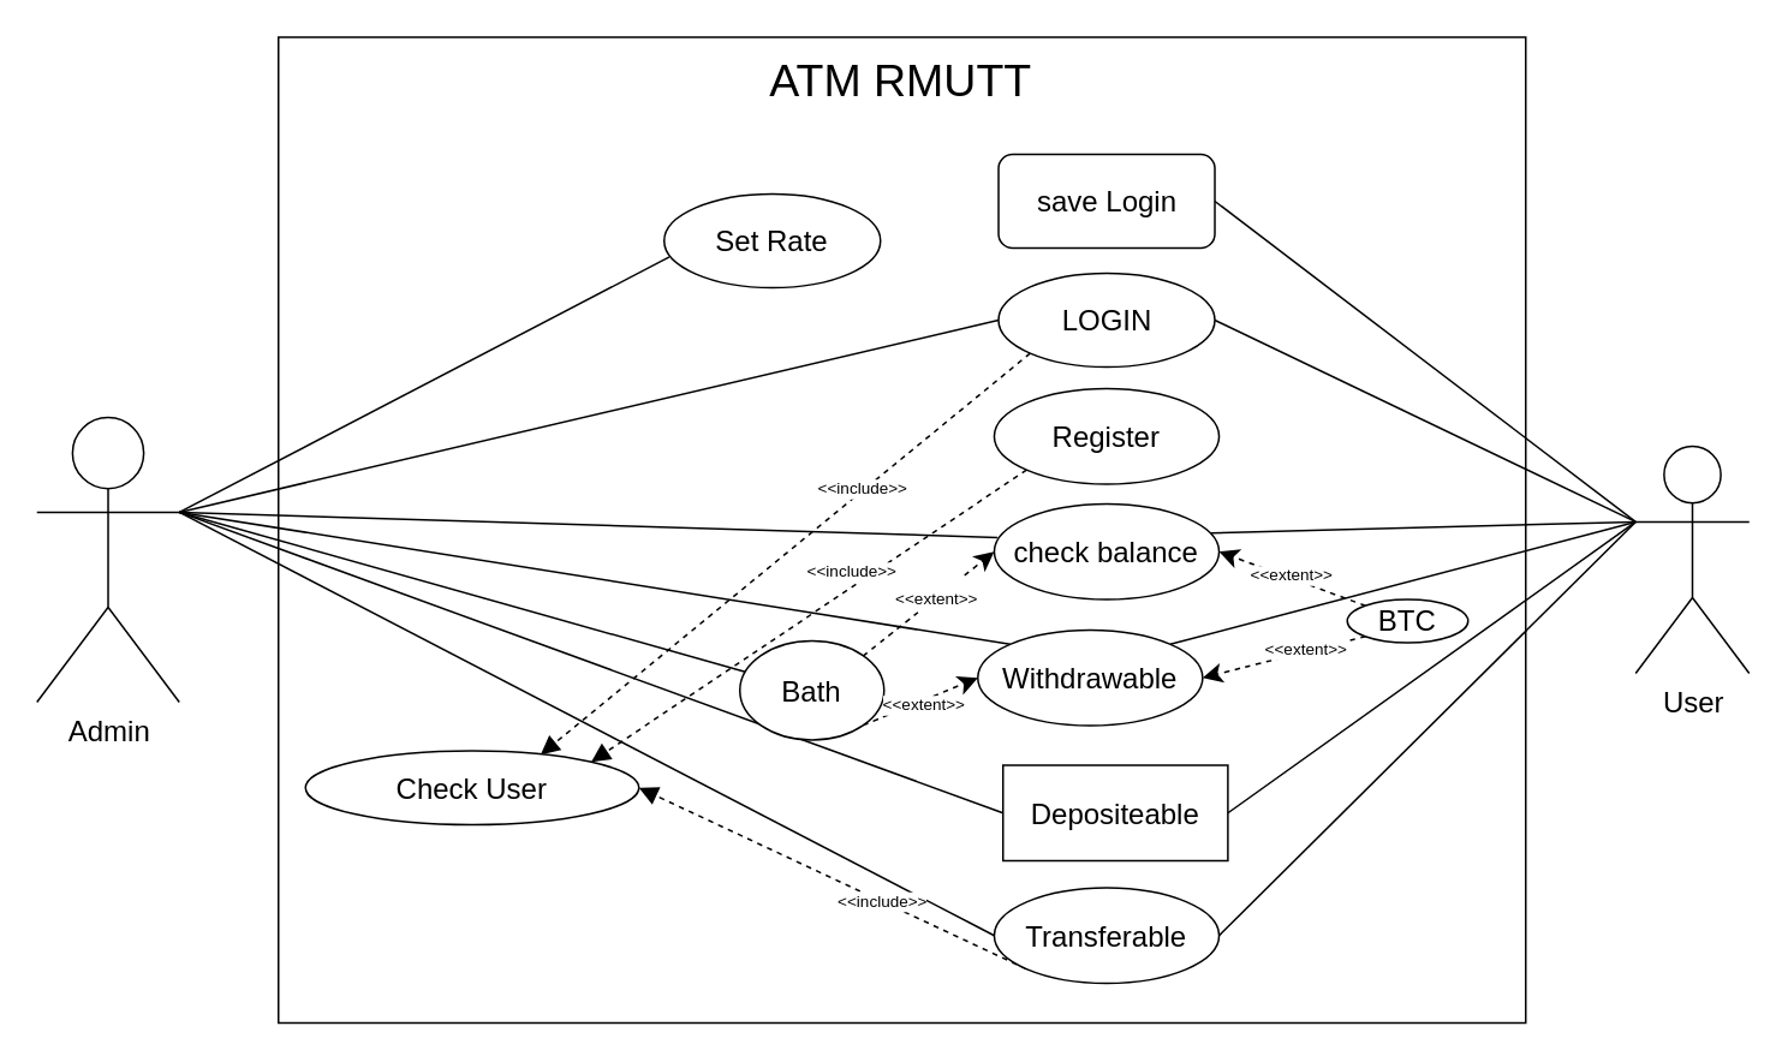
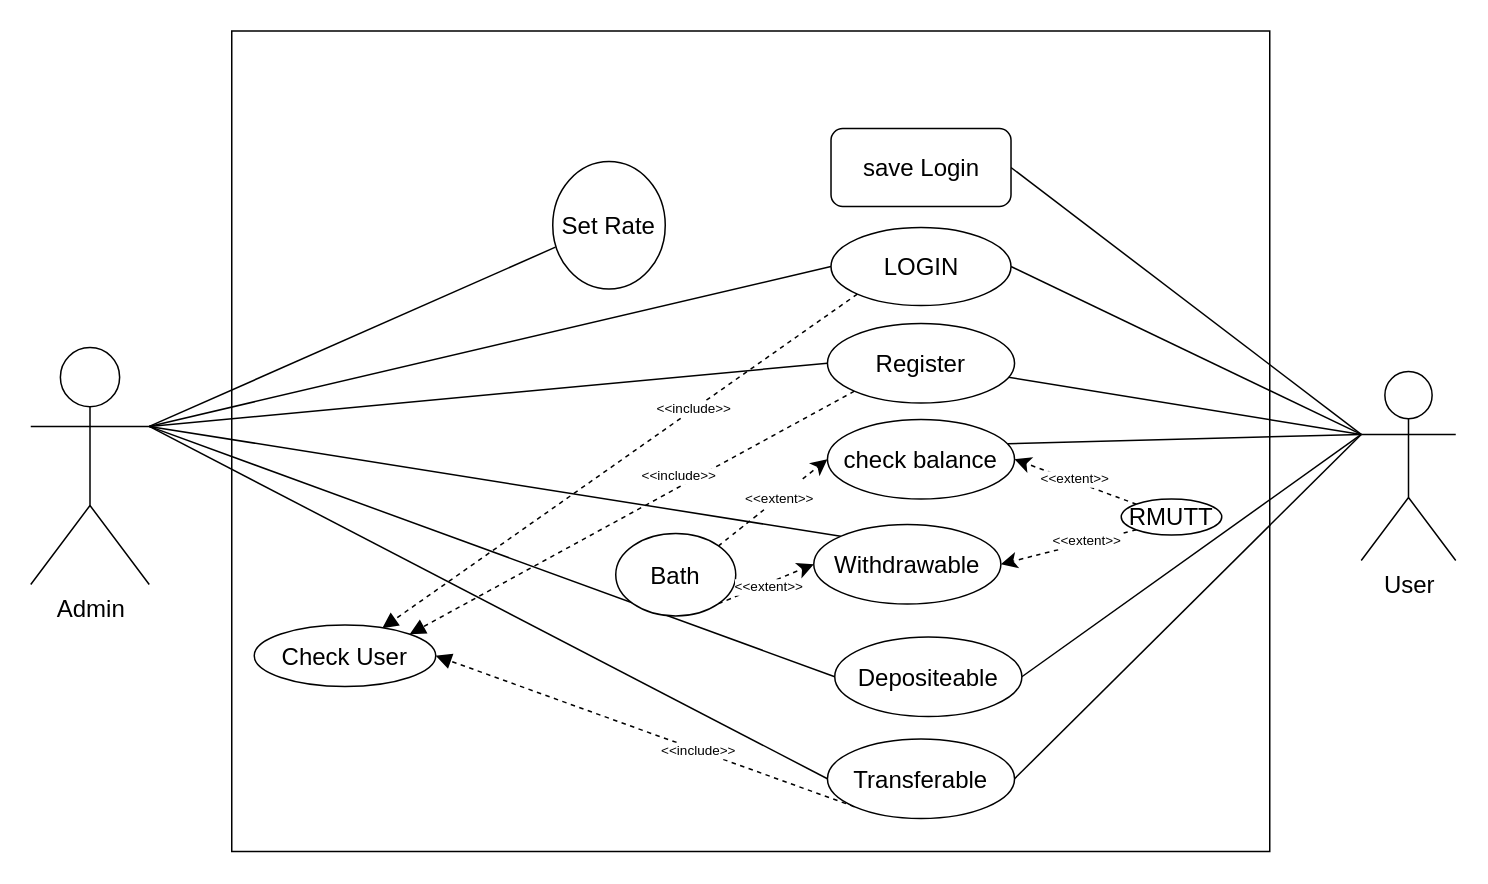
- <mxCell id="23" value="&lt;font style=&quot;font-size: 25px;&quot;&gt;ATM RMUTT&lt;/font&gt;" style="text;html=1;strokeColor=none;fillColor=none;align=center;verticalAlign=middle;whiteSpace=wrap;rounded=0;fontSize=16;strokeWidth=7;" vertex="1" parent="1"><mxGeometry x="154" y="24.74" width="691" height="36.26" as="geometry" /></mxCell>
- <mxCell id="41" value="Set Rate" style="ellipse;whiteSpace=wrap;html=1;fontSize=16;" vertex="1" parent="1"><mxGeometry x="368" y="107" width="120" height="52" as="geometry" /></mxCell>
+ <mxCell id="41" value="Set Rate" style="ellipse;whiteSpace=wrap;html=1;fontSize=16;" vertex="1" parent="1"><mxGeometry x="368" y="107" width="75" height="85" as="geometry" /></mxCell>
- <mxCell id="4" style="edgeStyle=none;curved=1;rounded=0;orthogonalLoop=1;jettySize=auto;html=1;exitX=1;exitY=0.333;exitDx=0;exitDy=0;exitPerimeter=0;entryX=0.015;entryY=0.351;entryDx=0;entryDy=0;entryPerimeter=0;fontSize=12;startSize=8;endSize=8;endArrow=none;endFill=0;" edge="1" parent="1" source="10" target="32"><mxGeometry relative="1" as="geometry" /></mxCell>
- <mxCell id="12" style="edgeStyle=none;rounded=0;orthogonalLoop=1;jettySize=auto;html=1;exitX=0;exitY=0.333;exitDx=0;exitDy=0;exitPerimeter=0;entryX=1;entryY=0;entryDx=0;entryDy=0;fontSize=12;endArrow=none;endFill=0;startSize=8;endSize=8;" edge="1" parent="1" source="17" target="31"><mxGeometry relative="1" as="geometry" /></mxCell>
+ <mxCell id="12" style="edgeStyle=none;rounded=0;orthogonalLoop=1;jettySize=auto;html=1;exitX=0;exitY=0.333;exitDx=0;exitDy=0;exitPerimeter=0;fontSize=12;endArrow=none;endFill=0;startSize=8;endSize=8;" edge="1" parent="1" source="17" target="35"><mxGeometry relative="1" as="geometry" /></mxCell>
- <mxCell id="8" style="edgeStyle=none;rounded=0;orthogonalLoop=1;jettySize=auto;html=1;exitX=1;exitY=0.333;exitDx=0;exitDy=0;exitPerimeter=0;fontSize=9;endArrow=none;endFill=0;startSize=8;endSize=8;" edge="1" parent="1" source="10" target="18"><mxGeometry relative="1" as="geometry" /></mxCell>
+ <mxCell id="8" style="edgeStyle=none;rounded=0;orthogonalLoop=1;jettySize=auto;html=1;exitX=1;exitY=0.333;exitDx=0;exitDy=0;exitPerimeter=0;entryX=0;entryY=0.5;entryDx=0;entryDy=0;fontSize=9;endArrow=none;endFill=0;startSize=8;endSize=8;" edge="1" parent="1" source="10" target="35"><mxGeometry relative="1" as="geometry" /></mxCell>
- <mxCell id="40" value="BTC" style="ellipse;whiteSpace=wrap;html=1;fontSize=16;" vertex="1" parent="1"><mxGeometry x="747" y="332" width="67" height="24" as="geometry" /></mxCell>
+ <mxCell id="40" value="RMUTT" style="ellipse;whiteSpace=wrap;html=1;fontSize=16;" vertex="1" parent="1"><mxGeometry x="747" y="332" width="67" height="24" as="geometry" /></mxCell>
- <mxCell id="43" value="Check User" style="ellipse;whiteSpace=wrap;html=1;fontSize=16;" vertex="1" parent="1"><mxGeometry x="169" y="416" width="185" height="41" as="geometry" /></mxCell>
+ <mxCell id="43" value="Check User" style="ellipse;whiteSpace=wrap;html=1;fontSize=16;" vertex="1" parent="1"><mxGeometry x="169" y="416" width="121" height="41" as="geometry" /></mxCell>
- <mxCell id="27" value="Depositeable" style="whiteSpace=wrap;html=1;fontSize=16;rounded=0;" vertex="1" parent="1"><mxGeometry x="556" y="424" width="124.75" height="53" as="geometry" /></mxCell>
+ <mxCell id="27" value="Depositeable" style="ellipse;whiteSpace=wrap;html=1;fontSize=16;" vertex="1" parent="1"><mxGeometry x="556" y="424" width="124.75" height="53" as="geometry" /></mxCell>
